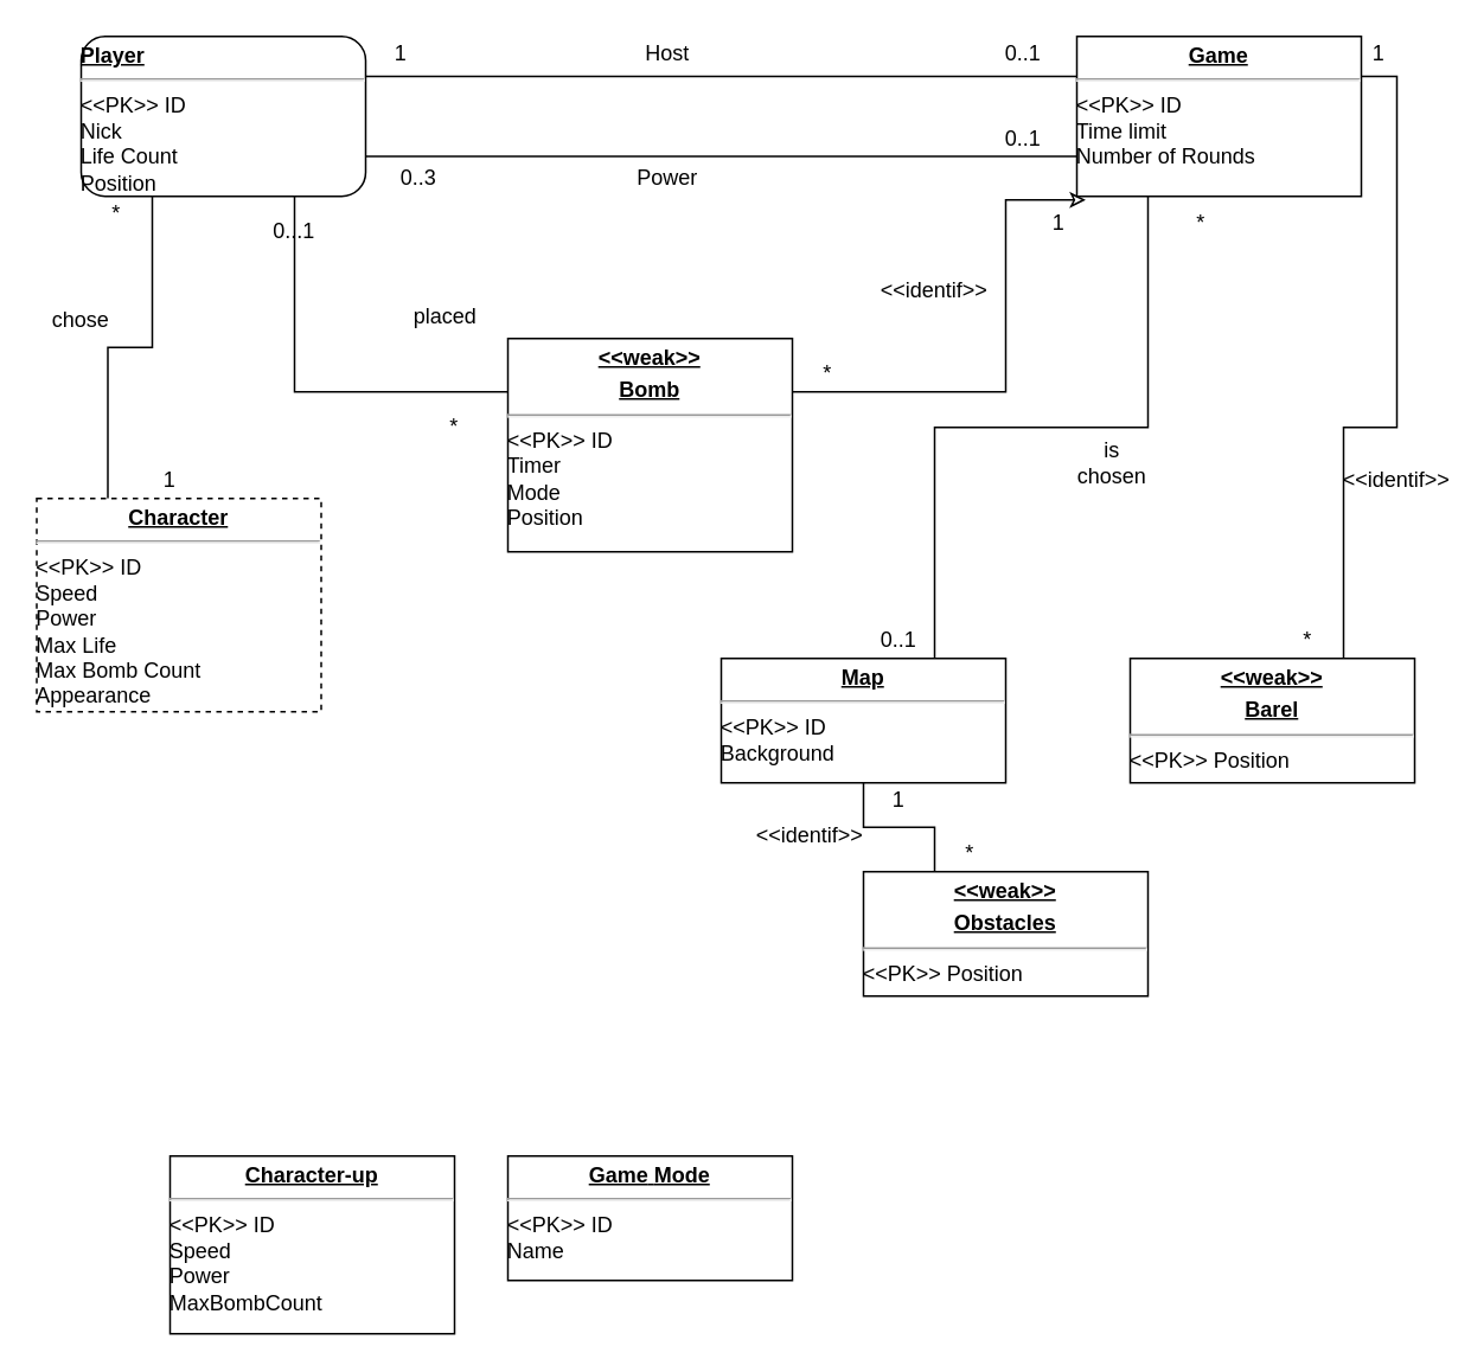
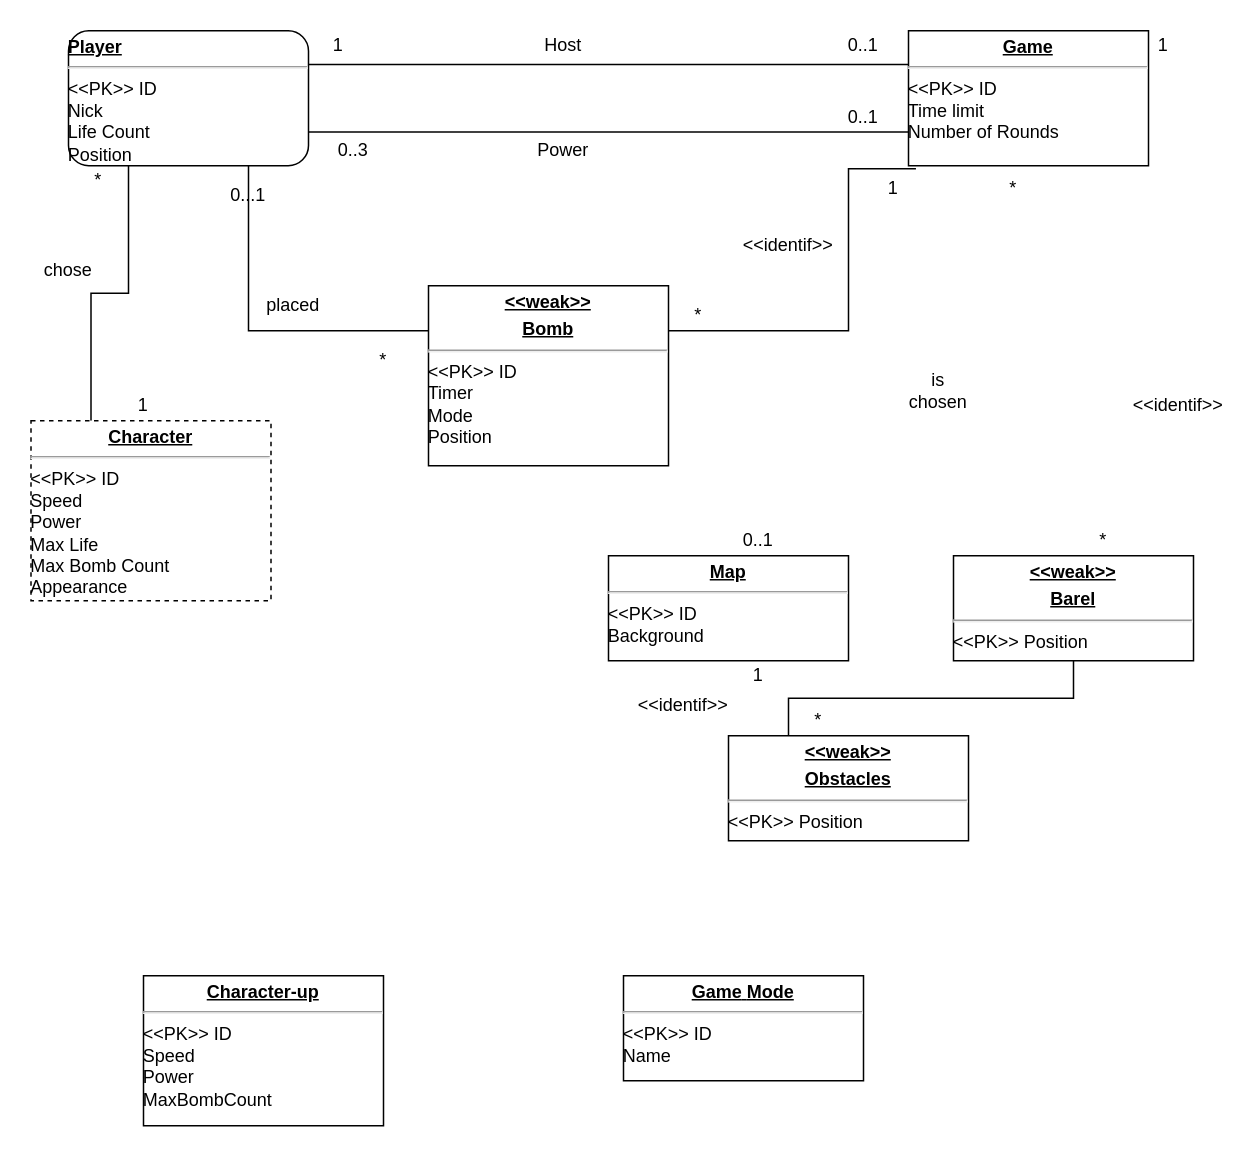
- <mxCell id="18" style="edgeStyle=orthogonalEdgeStyle;rounded=0;orthogonalLoop=1;jettySize=auto;html=1;exitX=1;exitY=0.25;exitDx=0;exitDy=0;entryX=0.031;entryY=1.022;entryDx=0;entryDy=0;entryPerimeter=0;endArrow=classic;endFill=0;" parent="1" source="19" target="4" edge="1"><mxGeometry relative="1" as="geometry"><Array as="points"><mxPoint x="565" y="220" /><mxPoint x="565" y="112" /></Array></mxGeometry></mxCell>
+ <mxCell id="18" style="edgeStyle=orthogonalEdgeStyle;rounded=0;orthogonalLoop=1;jettySize=auto;html=1;exitX=1;exitY=0.25;exitDx=0;exitDy=0;entryX=0.031;entryY=1.022;entryDx=0;entryDy=0;entryPerimeter=0;endArrow=none;endFill=0;" parent="1" source="19" target="4" edge="1"><mxGeometry relative="1" as="geometry"><Array as="points"><mxPoint x="565" y="220" /><mxPoint x="565" y="112" /></Array></mxGeometry></mxCell>
- <mxCell id="23" value="placed" style="text;html=1;strokeColor=none;fillColor=none;align=center;verticalAlign=middle;whiteSpace=wrap;rounded=0;" parent="1" vertex="1"><mxGeometry x="230" y="168" width="40" height="20" as="geometry" /></mxCell>
+ <mxCell id="23" value="placed" style="text;html=1;strokeColor=none;fillColor=none;align=center;verticalAlign=middle;whiteSpace=wrap;rounded=0;" parent="1" vertex="1"><mxGeometry x="175" y="193" width="40" height="20" as="geometry" /></mxCell>
- <mxCell id="14" style="edgeStyle=orthogonalEdgeStyle;rounded=0;orthogonalLoop=1;jettySize=auto;html=1;exitX=0.75;exitY=0;exitDx=0;exitDy=0;entryX=1;entryY=0.25;entryDx=0;entryDy=0;endArrow=none;endFill=0;" parent="1" source="34" target="4" edge="1"><mxGeometry relative="1" as="geometry"><mxPoint x="785" y="200" as="sourcePoint" /></mxGeometry></mxCell>
- <mxCell id="32" style="edgeStyle=orthogonalEdgeStyle;rounded=0;orthogonalLoop=1;jettySize=auto;html=1;exitX=0.75;exitY=0;exitDx=0;exitDy=0;entryX=0.25;entryY=1;entryDx=0;entryDy=0;endArrow=none;endFill=0;" parent="1" source="33" target="4" edge="1"><mxGeometry relative="1" as="geometry"><mxPoint x="665" y="235" as="targetPoint" /></mxGeometry></mxCell>
- <mxCell id="38" style="edgeStyle=orthogonalEdgeStyle;rounded=0;orthogonalLoop=1;jettySize=auto;html=1;exitX=0.25;exitY=0;exitDx=0;exitDy=0;entryX=0.5;entryY=1;entryDx=0;entryDy=0;endArrow=none;endFill=0;" parent="1" source="39" target="33" edge="1"><mxGeometry relative="1" as="geometry" /></mxCell>
+ <mxCell id="38" style="edgeStyle=orthogonalEdgeStyle;rounded=0;orthogonalLoop=1;jettySize=auto;html=1;exitX=0.25;exitY=0;exitDx=0;exitDy=0;endArrow=none;endFill=0;" parent="1" source="39" target="34" edge="1"><mxGeometry relative="1" as="geometry" /></mxCell>
- <mxCell id="13" value="&lt;p style=&quot;margin: 0px ; margin-top: 4px ; text-align: center ; text-decoration: underline&quot;&gt;&lt;b&gt;Game&lt;/b&gt; &lt;b&gt;Mode&lt;/b&gt;&lt;br&gt;&lt;/p&gt;&lt;hr&gt;&lt;div&gt;&amp;lt;&amp;lt;PK&amp;gt;&amp;gt; ID&lt;/div&gt;&lt;div&gt;Name&lt;br&gt;&lt;/div&gt;" style="verticalAlign=top;align=left;overflow=fill;fontSize=12;fontFamily=Helvetica;html=1;" parent="1" vertex="1"><mxGeometry x="285" y="650" width="160" height="70" as="geometry" /></mxCell>
+ <mxCell id="13" value="&lt;p style=&quot;margin: 0px ; margin-top: 4px ; text-align: center ; text-decoration: underline&quot;&gt;&lt;b&gt;Game&lt;/b&gt; &lt;b&gt;Mode&lt;/b&gt;&lt;br&gt;&lt;/p&gt;&lt;hr&gt;&lt;div&gt;&amp;lt;&amp;lt;PK&amp;gt;&amp;gt; ID&lt;/div&gt;&lt;div&gt;Name&lt;br&gt;&lt;/div&gt;" style="verticalAlign=top;align=left;overflow=fill;fontSize=12;fontFamily=Helvetica;html=1;" parent="1" vertex="1"><mxGeometry x="415" y="650" width="160" height="70" as="geometry" /></mxCell>
